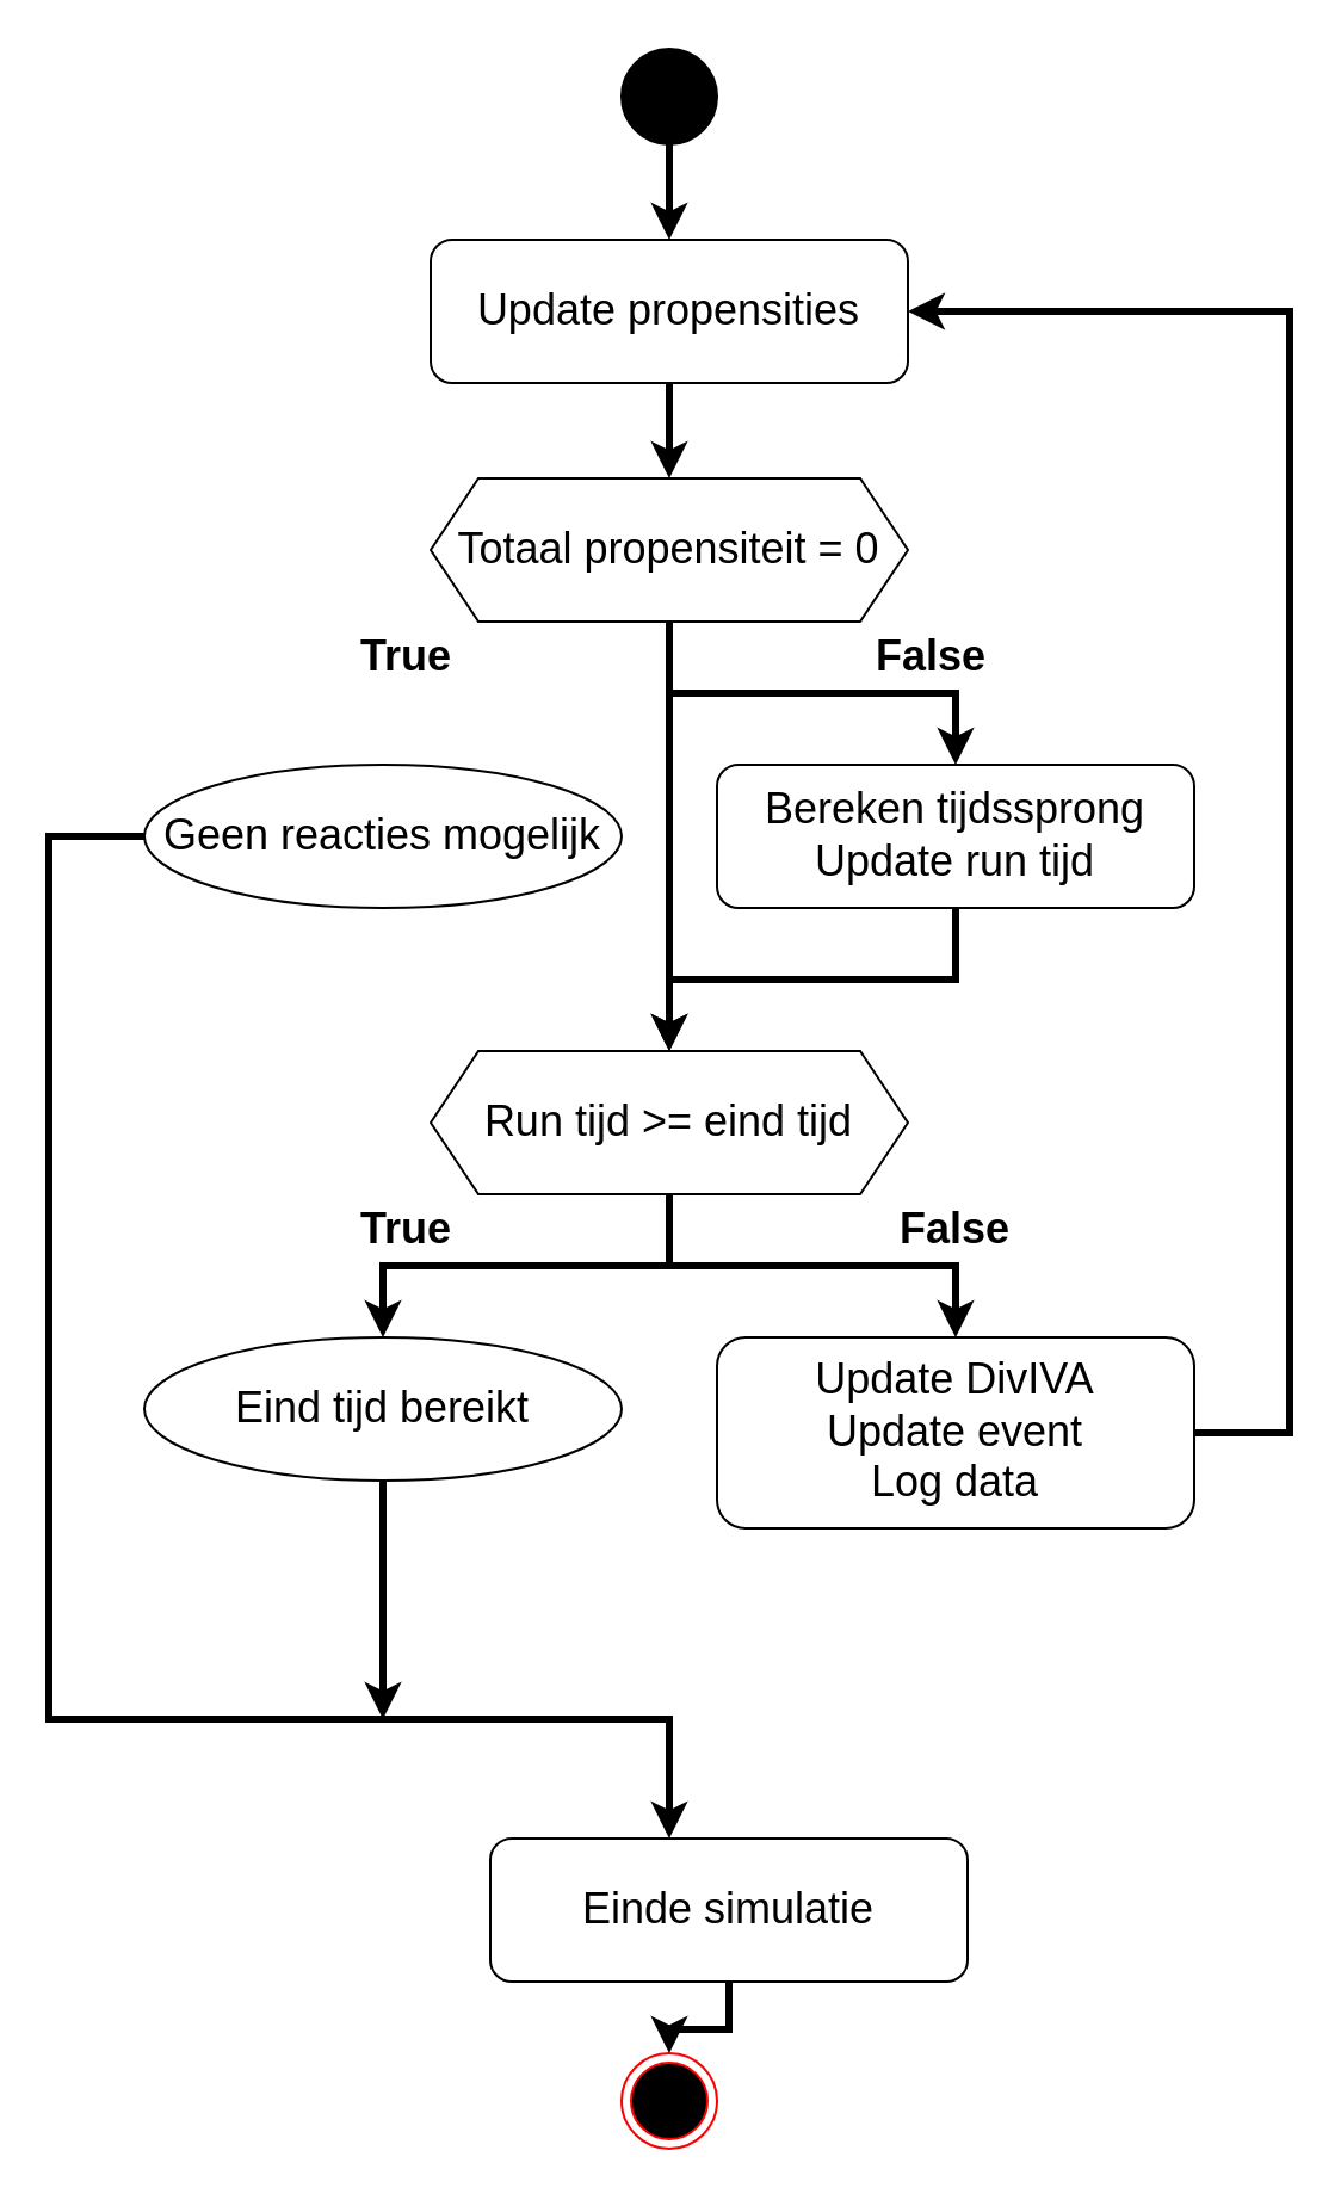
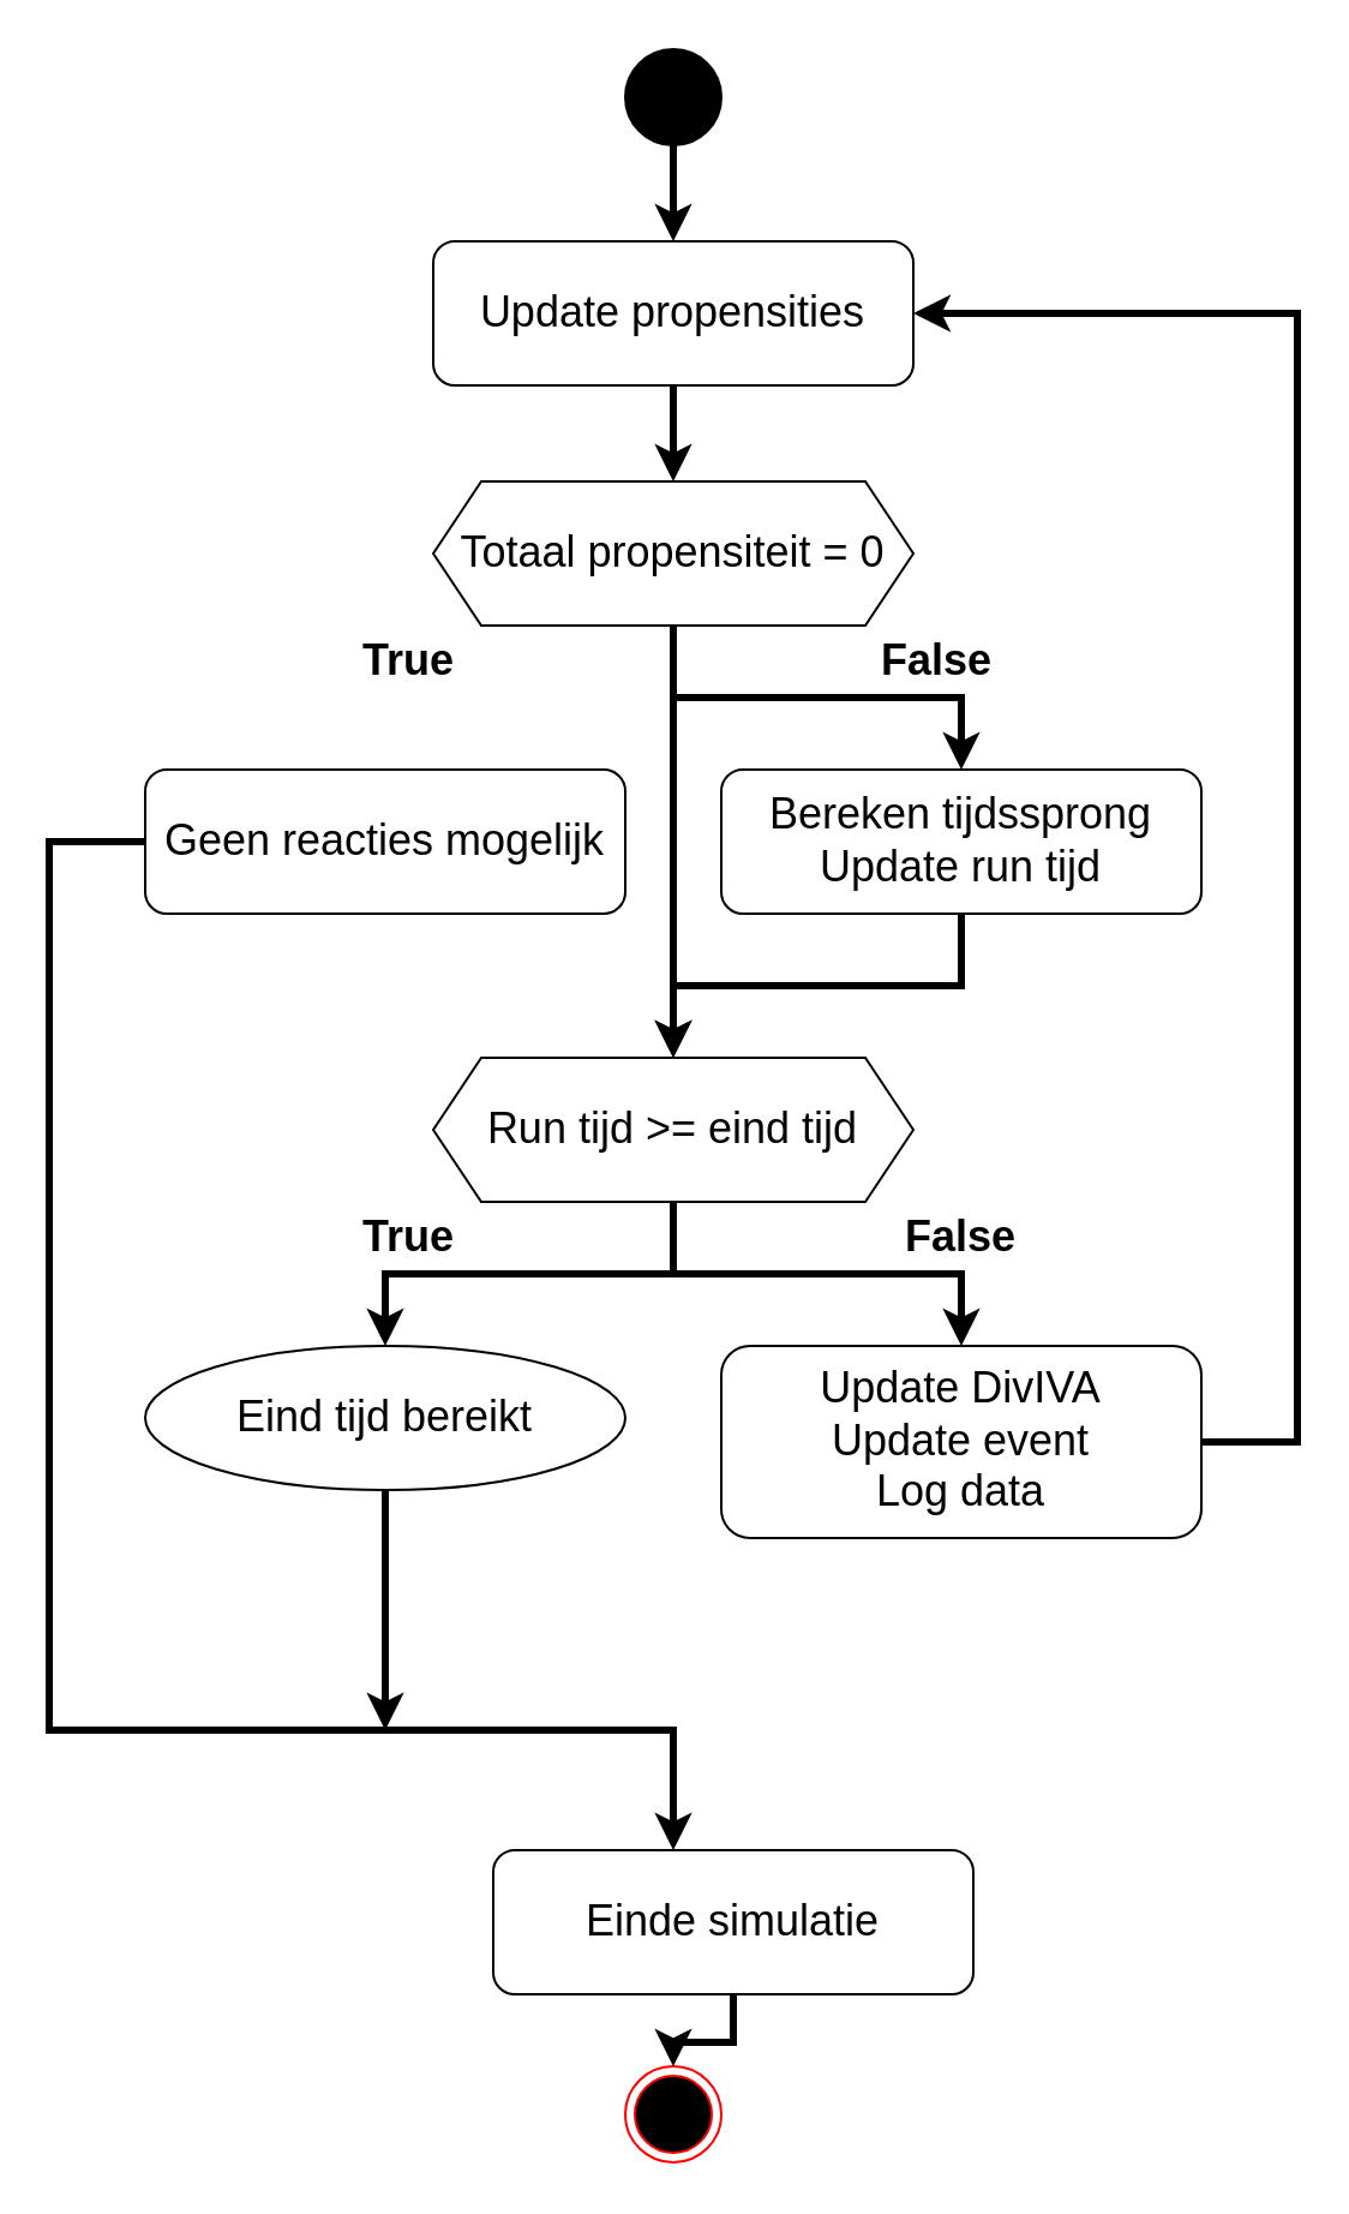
- <mxCell id="10" value="&lt;font style=&quot;font-size: 18px;&quot;&gt;Geen reacties mogelijk&lt;/font&gt;" style="ellipse;whiteSpace=wrap;html=1;" parent="1" vertex="1"><mxGeometry x="60" y="320" width="200" height="60" as="geometry" /></mxCell>
+ <mxCell id="10" value="&lt;font style=&quot;font-size: 18px;&quot;&gt;Geen reacties mogelijk&lt;/font&gt;" style="whiteSpace=wrap;html=1;rounded=1;" parent="1" vertex="1"><mxGeometry x="60" y="320" width="200" height="60" as="geometry" /></mxCell>
